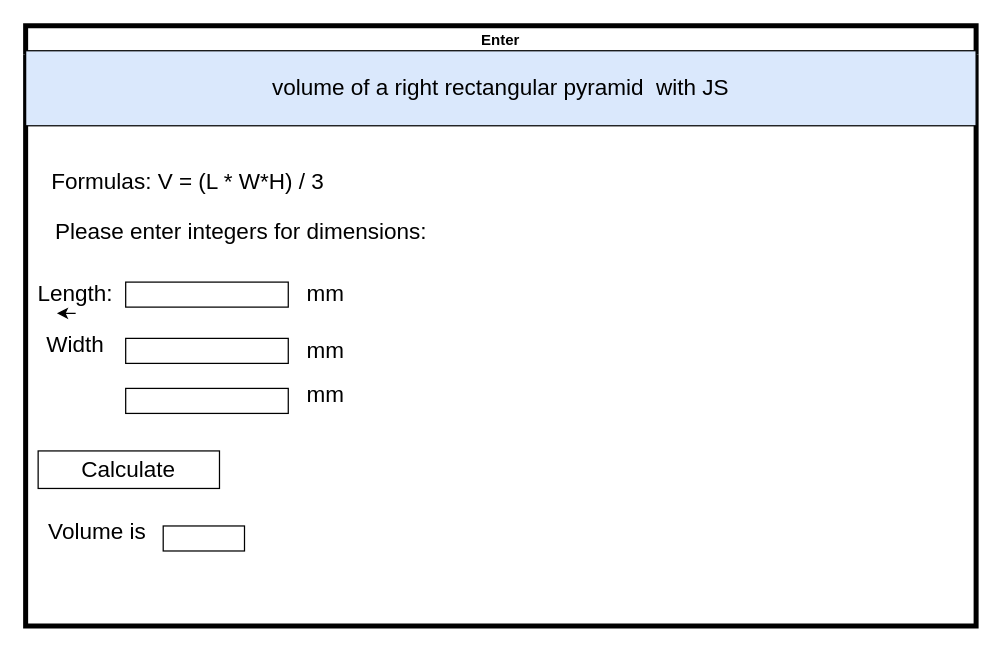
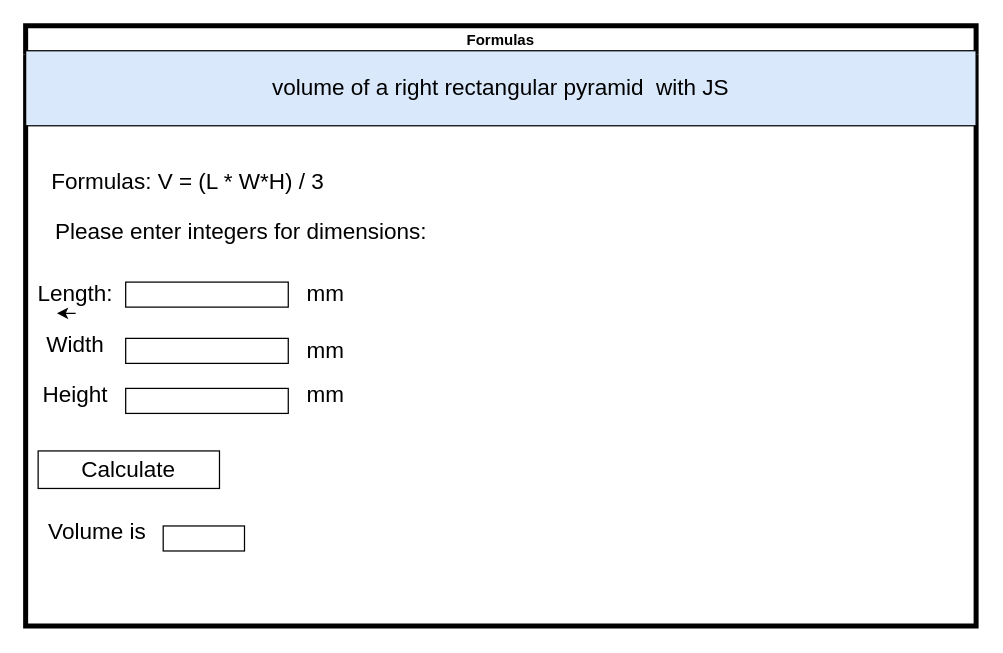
- <mxCell id="2" value="Enter" style="swimlane;whiteSpace=wrap;html=1;strokeWidth=4;rounded=0;" parent="1" vertex="1"><mxGeometry x="20" y="20" width="760" height="480" as="geometry" /></mxCell>
+ <mxCell id="2" value="Formulas" style="swimlane;whiteSpace=wrap;html=1;strokeWidth=4;rounded=0;" parent="1" vertex="1"><mxGeometry x="20" y="20" width="760" height="480" as="geometry" /></mxCell>
+ <mxCell id="8" value="Height" style="text;html=1;strokeColor=none;fillColor=none;align=center;verticalAlign=middle;whiteSpace=wrap;rounded=0;shadow=0;sketch=0;strokeWidth=1;fontSize=18;" vertex="1" parent="2"><mxGeometry x="10" y="280" width="60" height="30" as="geometry" /></mxCell>
